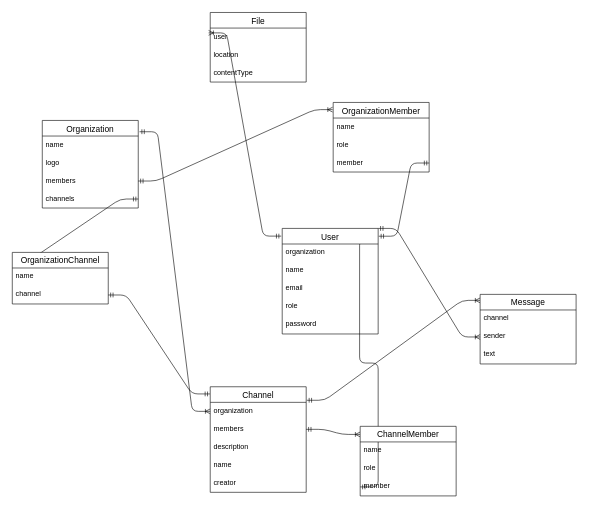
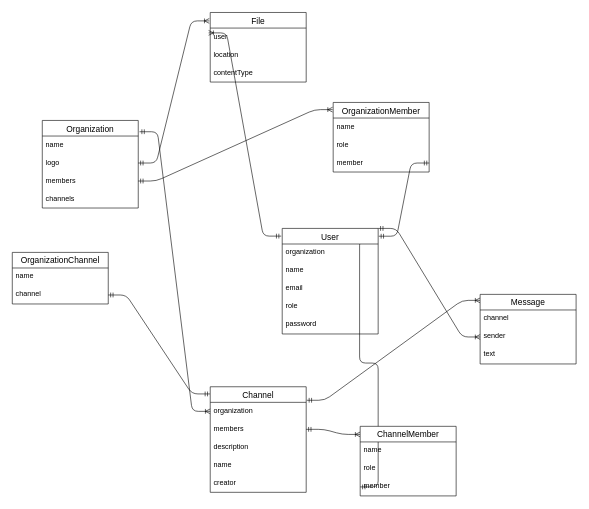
+ <mxCell id="47" value="" style="edgeStyle=entityRelationEdgeStyle;fontSize=12;html=1;endArrow=ERoneToMany;startArrow=ERmandOne;exitX=1;exitY=0.5;exitDx=0;exitDy=0;entryX=-0.01;entryY=0.121;entryDx=0;entryDy=0;entryPerimeter=0;" parent="1" source="44" target="38" edge="1"><mxGeometry width="100" height="100" relative="1" as="geometry"><mxPoint x="240" y="311" as="sourcePoint" /><mxPoint x="564.04" y="191.948" as="targetPoint" /></mxGeometry></mxCell>
- <mxCell id="32" value="" style="edgeStyle=entityRelationEdgeStyle;fontSize=12;html=1;endArrow=ERoneToMany;startArrow=ERmandOne;exitX=1;exitY=0.5;exitDx=0;exitDy=0;entryX=0.008;entryY=0.135;entryDx=0;entryDy=0;entryPerimeter=0;" parent="1" source="46" target="33" edge="1"><mxGeometry width="100" height="100" relative="1" as="geometry"><mxPoint x="430" y="286" as="sourcePoint" /><mxPoint x="574.04" y="206.948" as="targetPoint" /></mxGeometry></mxCell>
